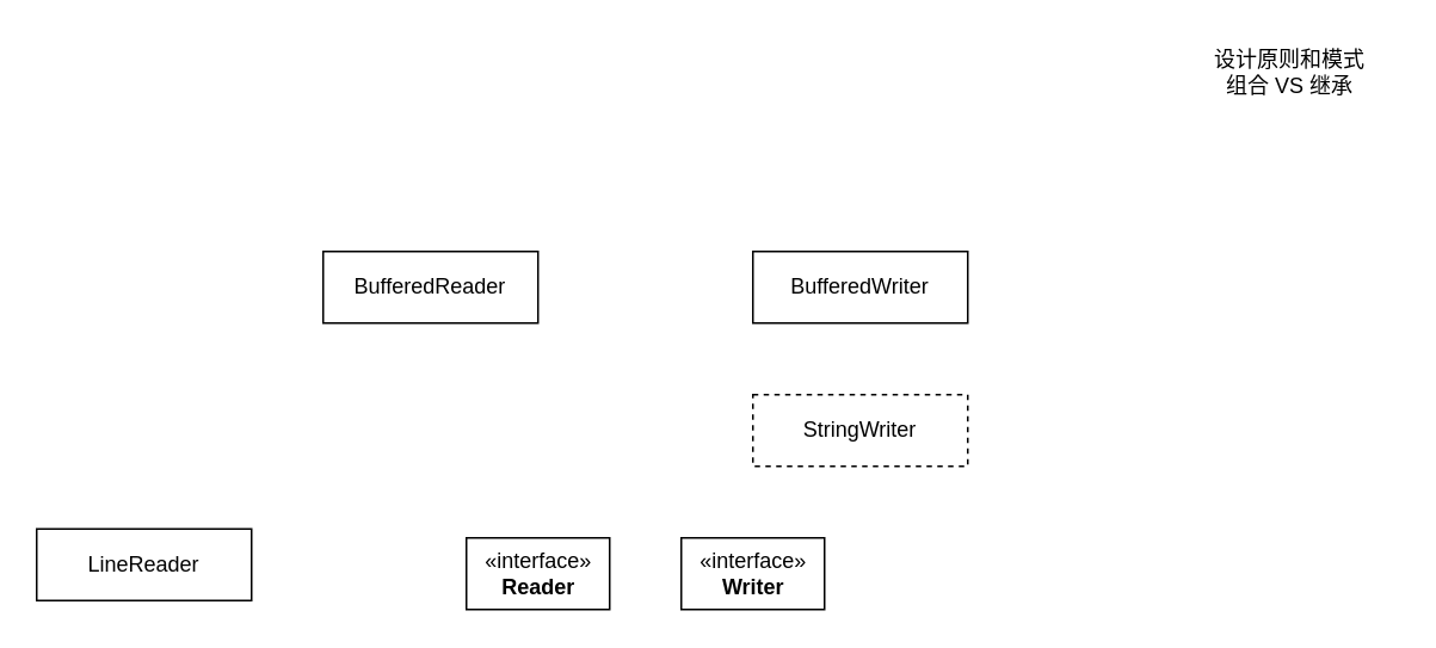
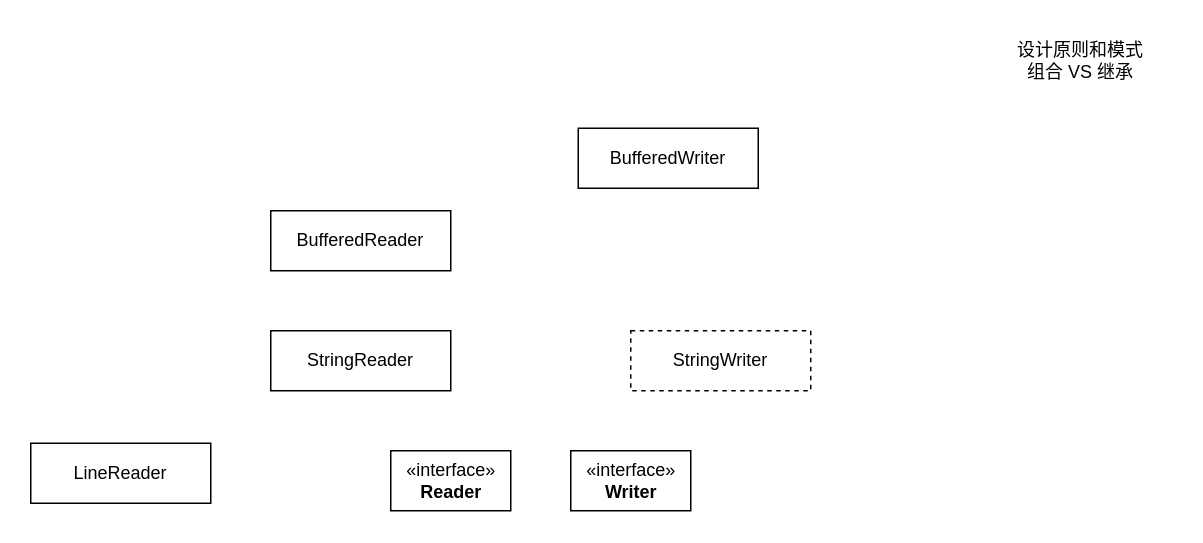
- <mxCell id="3" value="BufferedWriter" style="rounded=0;whiteSpace=wrap;html=1;" vertex="1" parent="1"><mxGeometry x="420" y="140" width="120" height="40" as="geometry" /></mxCell>
+ <mxCell id="3" value="BufferedWriter" style="rounded=0;whiteSpace=wrap;html=1;" vertex="1" parent="1"><mxGeometry x="385" y="85" width="120" height="40" as="geometry" /></mxCell>
+ <mxCell id="8" value="StringReader" style="rounded=0;whiteSpace=wrap;html=1;" vertex="1" parent="1"><mxGeometry x="180" y="220" width="120" height="40" as="geometry" /></mxCell>
